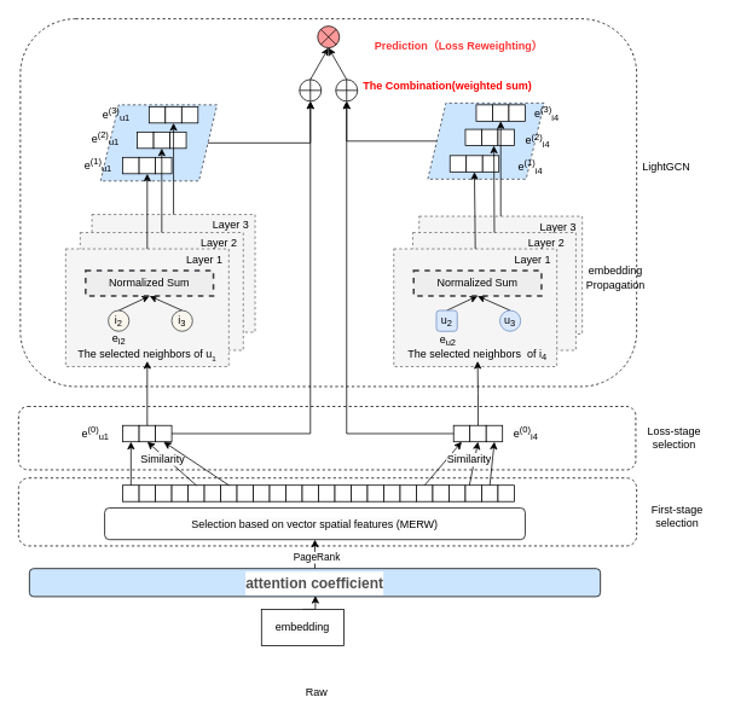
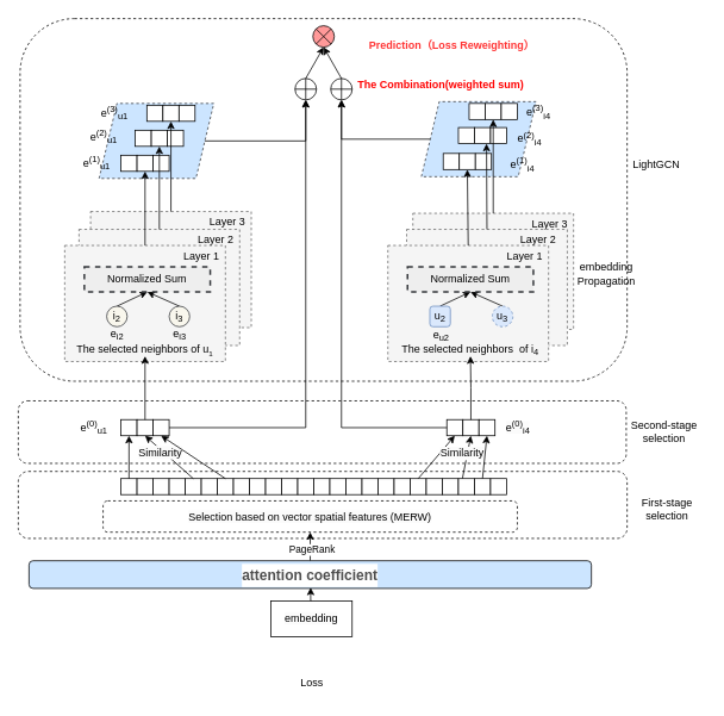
- <mxCell id="23" value="&lt;font face=&quot;Helvetica&quot;&gt;u&lt;sub style=&quot;&quot;&gt;3&lt;/sub&gt;&lt;/font&gt;" style="ellipse;whiteSpace=wrap;html=1;aspect=fixed;fillColor=#dae8fc;strokeColor=#6c8ebf;" vertex="1" parent="1"><mxGeometry x="551" y="342" width="23" height="23" as="geometry" /></mxCell>
+ <mxCell id="23" value="&lt;font face=&quot;Helvetica&quot;&gt;u&lt;sub style=&quot;&quot;&gt;3&lt;/sub&gt;&lt;/font&gt;" style="ellipse;whiteSpace=wrap;html=1;aspect=fixed;fillColor=#dae8fc;strokeColor=#6c8ebf;dashed=1;" vertex="1" parent="1"><mxGeometry x="551" y="342" width="23" height="23" as="geometry" /></mxCell>
+ <mxCell id="37" value="e&lt;sub&gt;i3&lt;/sub&gt;" style="text;html=1;align=center;verticalAlign=middle;whiteSpace=wrap;rounded=0;" vertex="1" parent="1"><mxGeometry x="170.5" y="368" width="60" height="12" as="geometry" /></mxCell>
- <mxCell id="105" value="Loss-stage selection" style="text;html=1;align=center;verticalAlign=middle;whiteSpace=wrap;rounded=0;" vertex="1" parent="1"><mxGeometry x="703" y="444" width="81" height="78" as="geometry" /></mxCell>
+ <mxCell id="105" value="Second-stage selection" style="text;html=1;align=center;verticalAlign=middle;whiteSpace=wrap;rounded=0;" vertex="1" parent="1"><mxGeometry x="703" y="444" width="81" height="78" as="geometry" /></mxCell>
- <mxCell id="107" value="&lt;span style=&quot;color: rgb(0, 0, 0); font-family: Helvetica; font-size: 12px; font-style: normal; font-variant-ligatures: normal; font-variant-caps: normal; font-weight: 400; letter-spacing: normal; orphans: 2; text-align: start; text-indent: 0px; text-transform: none; widows: 2; word-spacing: 0px; -webkit-text-stroke-width: 0px; white-space: normal; background-color: rgb(251, 251, 251); text-decoration-thickness: initial; text-decoration-style: initial; text-decoration-color: initial; float: none; display: inline !important;&quot;&gt;Selection based on vector spatial features (MERW)&lt;/span&gt;" style="rounded=1;whiteSpace=wrap;html=1;" vertex="1" parent="1"><mxGeometry x="115" y="560" width="464" height="35" as="geometry" /></mxCell>
+ <mxCell id="107" value="&lt;span style=&quot;color: rgb(0, 0, 0); font-family: Helvetica; font-size: 12px; font-style: normal; font-variant-ligatures: normal; font-variant-caps: normal; font-weight: 400; letter-spacing: normal; orphans: 2; text-align: start; text-indent: 0px; text-transform: none; widows: 2; word-spacing: 0px; -webkit-text-stroke-width: 0px; white-space: normal; background-color: rgb(251, 251, 251); text-decoration-thickness: initial; text-decoration-style: initial; text-decoration-color: initial; float: none; display: inline !important;&quot;&gt;Selection based on vector spatial features (MERW)&lt;/span&gt;" style="rounded=1;whiteSpace=wrap;html=1;dashed=1;" vertex="1" parent="1"><mxGeometry x="115" y="560" width="464" height="35" as="geometry" /></mxCell>
- <mxCell id="99" value="&lt;div&gt;&lt;span style=&quot;color: rgb(0, 0, 0); background-color: rgb(251, 251, 251); float: none; display: inline !important;&quot;&gt;embedding&lt;/span&gt;&lt;/div&gt;" style="rounded=0;whiteSpace=wrap;html=1;" vertex="1" parent="1"><mxGeometry x="288" y="672" width="91" height="40" as="geometry" /></mxCell>
+ <mxCell id="99" value="&lt;div&gt;&lt;span style=&quot;color: rgb(0, 0, 0); background-color: rgb(251, 251, 251); float: none; display: inline !important;&quot;&gt;embedding&lt;/span&gt;&lt;/div&gt;" style="rounded=0;whiteSpace=wrap;html=1;" vertex="1" parent="1"><mxGeometry x="303" y="672" width="91" height="40" as="geometry" /></mxCell>
- <mxCell id="101" value="Raw" style="text;html=1;align=center;verticalAlign=middle;whiteSpace=wrap;rounded=0;" vertex="1" parent="1"><mxGeometry x="318.5" y="749" width="60" height="30" as="geometry" /></mxCell>
+ <mxCell id="101" value="Loss" style="text;html=1;align=center;verticalAlign=middle;whiteSpace=wrap;rounded=0;" vertex="1" parent="1"><mxGeometry x="318.5" y="749" width="60" height="30" as="geometry" /></mxCell>
